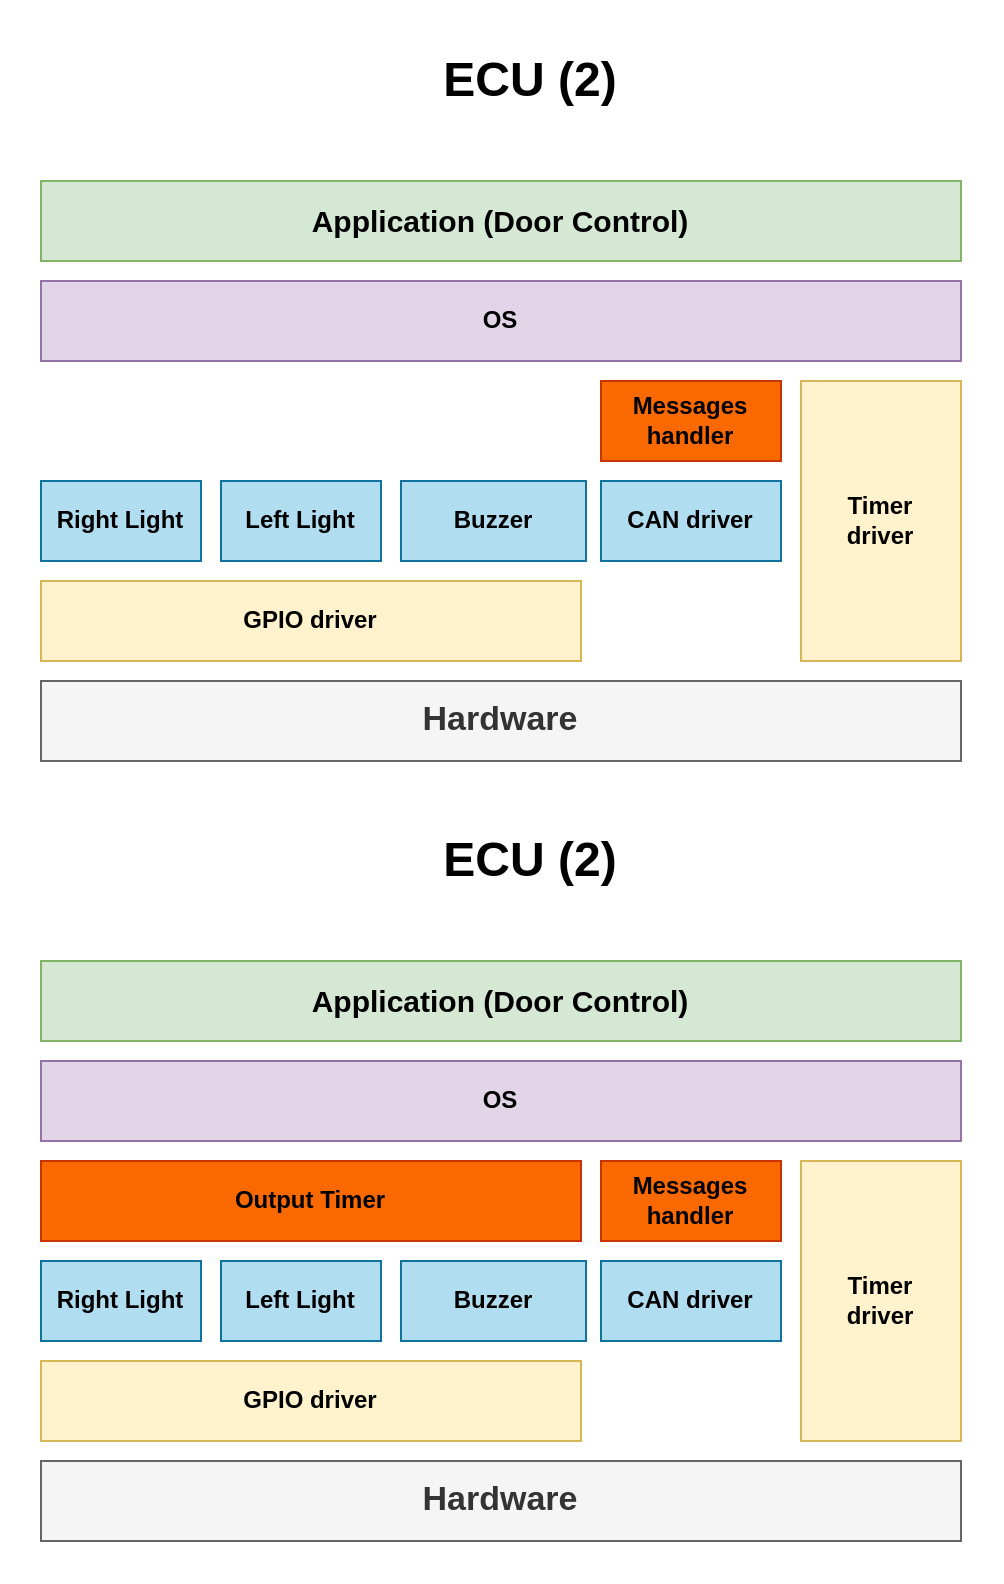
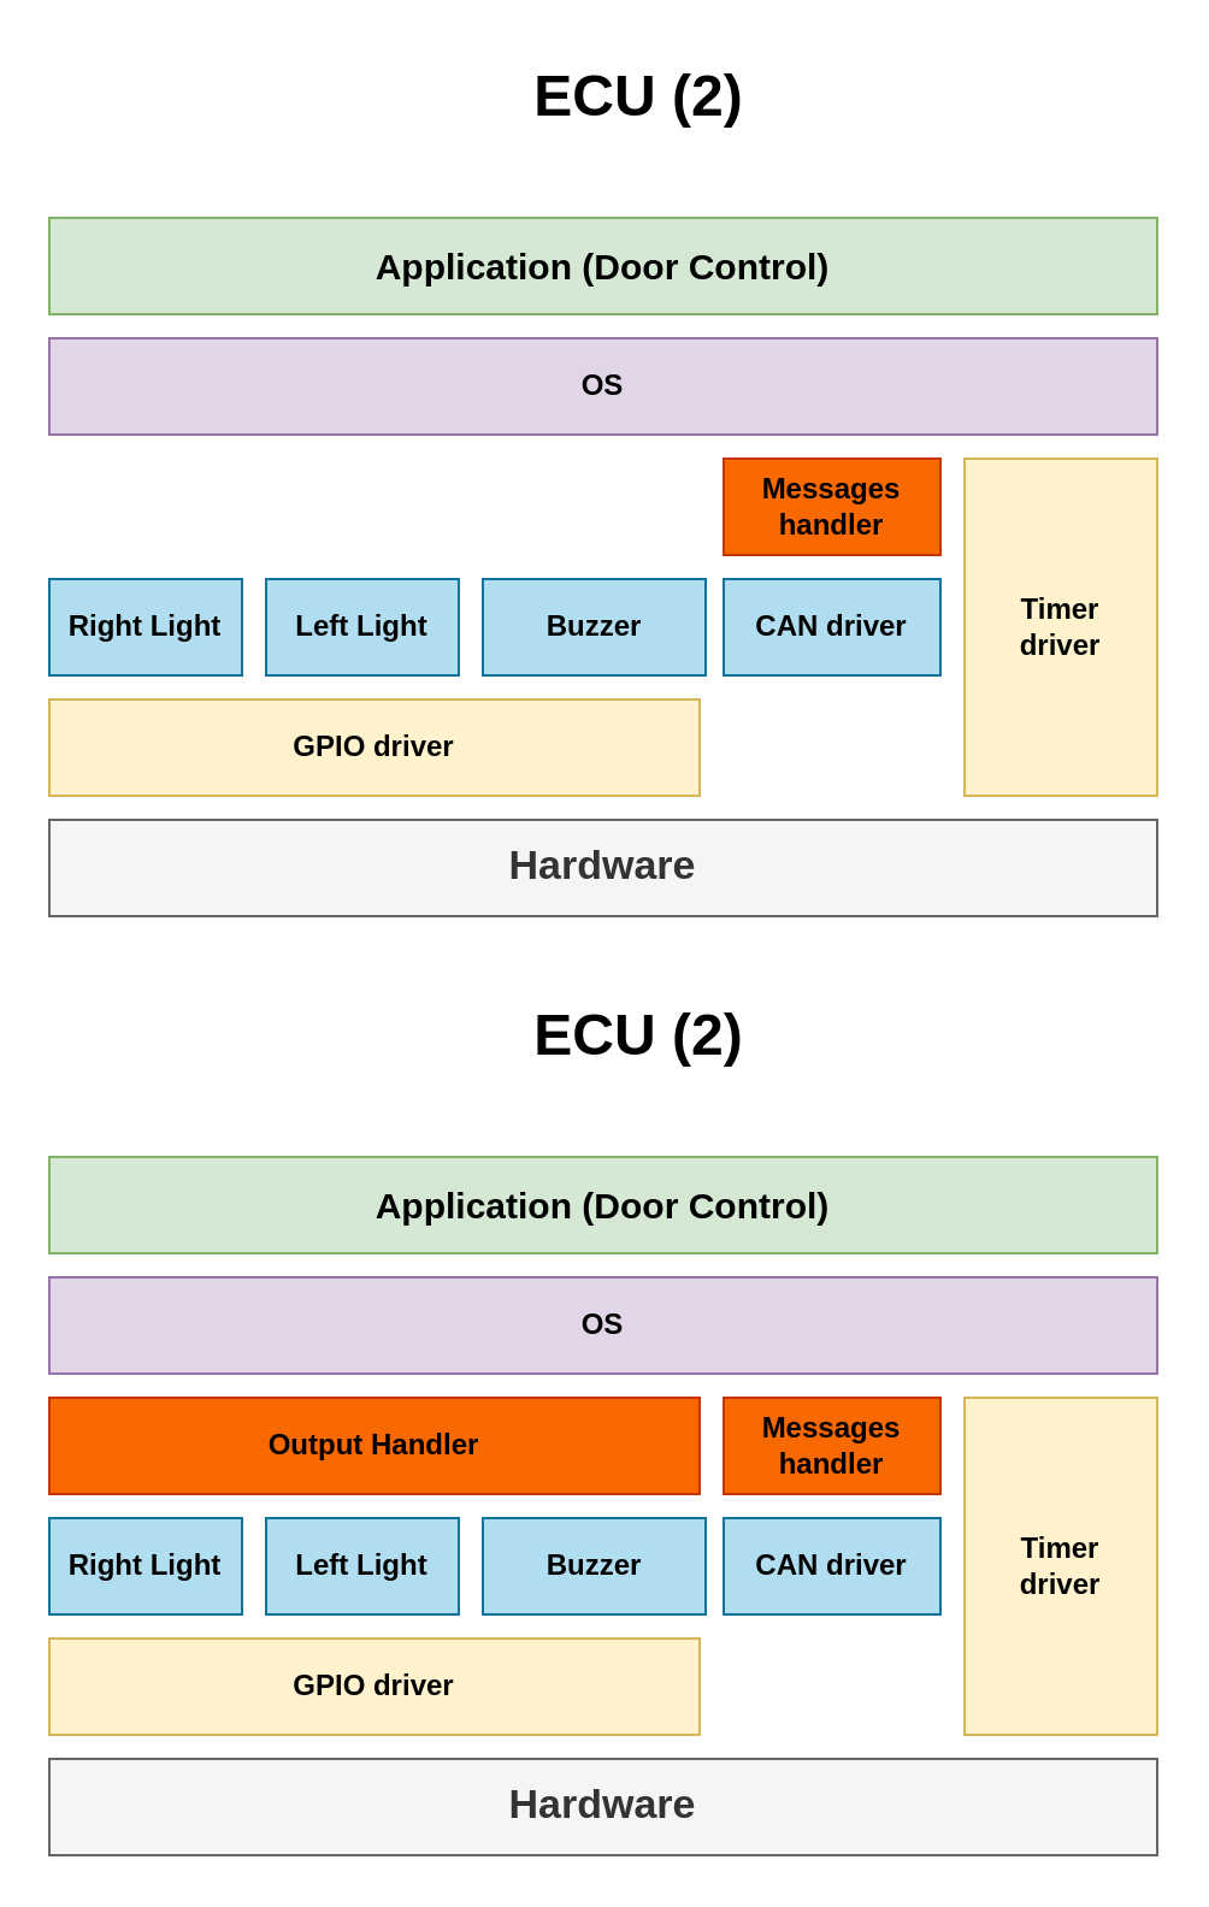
- <mxCell id="24" value="Output Timer" style="rounded=0;whiteSpace=wrap;html=1;fillColor=#fa6800;strokeColor=#C73500;fontStyle=1;fontColor=#000000;" parent="1" vertex="1"><mxGeometry x="20" y="580" width="270" height="40" as="geometry" /></mxCell>
+ <mxCell id="24" value="Output Handler" style="rounded=0;whiteSpace=wrap;html=1;fillColor=#fa6800;strokeColor=#C73500;fontStyle=1;fontColor=#000000;" parent="1" vertex="1"><mxGeometry x="20" y="580" width="270" height="40" as="geometry" /></mxCell>
